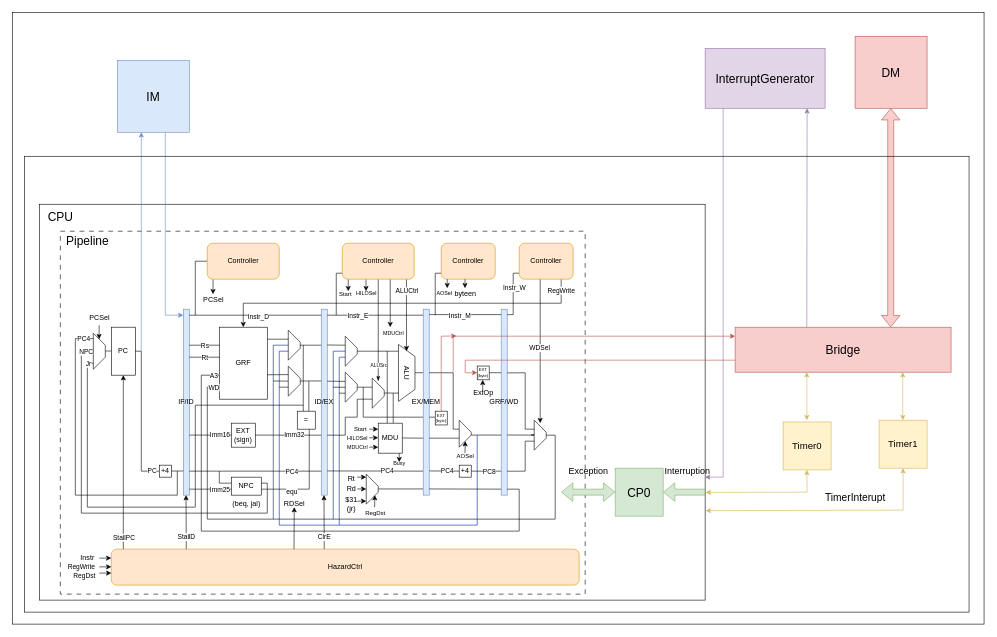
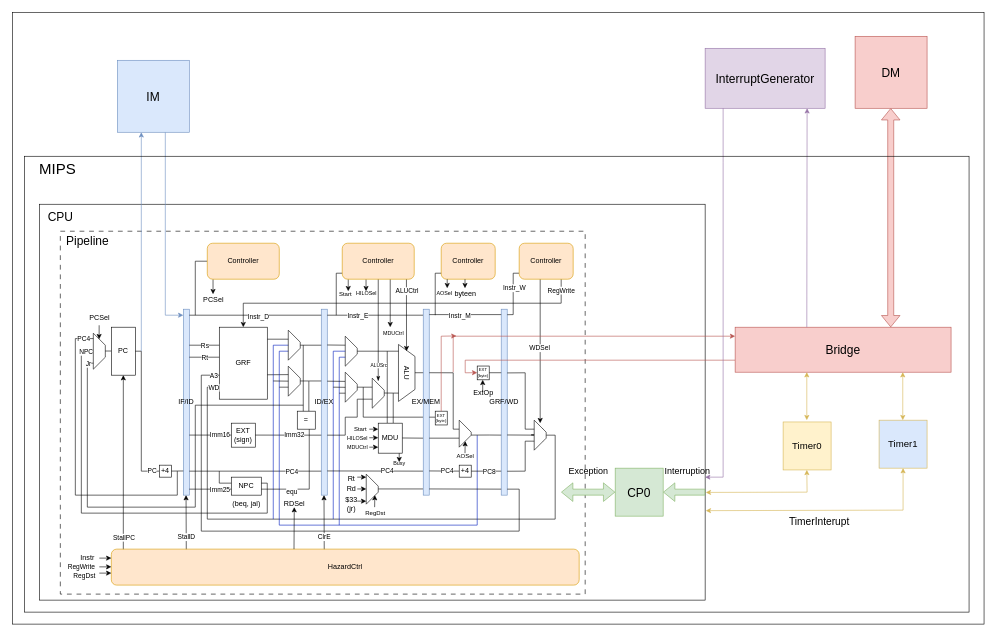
+ <mxCell id="199" value="MIPS" style="text;html=1;align=center;verticalAlign=middle;resizable=0;points=[];autosize=1;strokeColor=none;fillColor=none;fontSize=25;" parent="1" vertex="1"><mxGeometry x="55" y="260" width="80" height="40" as="geometry" /></mxCell>
- <mxCell id="184" value="Timer1" style="rounded=0;whiteSpace=wrap;html=1;fillColor=#fff2cc;strokeColor=#d6b656;fontSize=16;" parent="1" vertex="1"><mxGeometry x="1465" y="700" width="80" height="80" as="geometry" /></mxCell>
+ <mxCell id="184" value="Timer1" style="rounded=0;whiteSpace=wrap;html=1;fillColor=#dae8fc;strokeColor=#d6b656;fontSize=16;" parent="1" vertex="1"><mxGeometry x="1465" y="700" width="80" height="80" as="geometry" /></mxCell>
- <mxCell id="190" value="TimerInterupt" style="text;html=1;align=center;verticalAlign=middle;resizable=0;points=[];autosize=1;strokeColor=none;fillColor=none;strokeWidth=7;fontSize=17;" parent="1" vertex="1"><mxGeometry x="1365" y="815" width="120" height="30" as="geometry" /></mxCell>
+ <mxCell id="190" value="TimerInterupt" style="text;html=1;align=center;verticalAlign=middle;resizable=0;points=[];autosize=1;strokeColor=none;fillColor=none;strokeWidth=7;fontSize=17;" parent="1" vertex="1"><mxGeometry x="1305" y="855" width="120" height="30" as="geometry" /></mxCell>
- <mxCell id="94" value="$31&lt;div&gt;(jr)&lt;/div&gt;" style="text;html=1;align=center;verticalAlign=middle;resizable=0;points=[];autosize=1;strokeColor=none;fillColor=none;" parent="1" vertex="1"><mxGeometry x="565" y="820" width="40" height="40" as="geometry" /></mxCell>
+ <mxCell id="94" value="$33&lt;div&gt;(jr)&lt;/div&gt;" style="text;html=1;align=center;verticalAlign=middle;resizable=0;points=[];autosize=1;strokeColor=none;fillColor=none;" parent="1" vertex="1"><mxGeometry x="565" y="820" width="40" height="40" as="geometry" /></mxCell>
